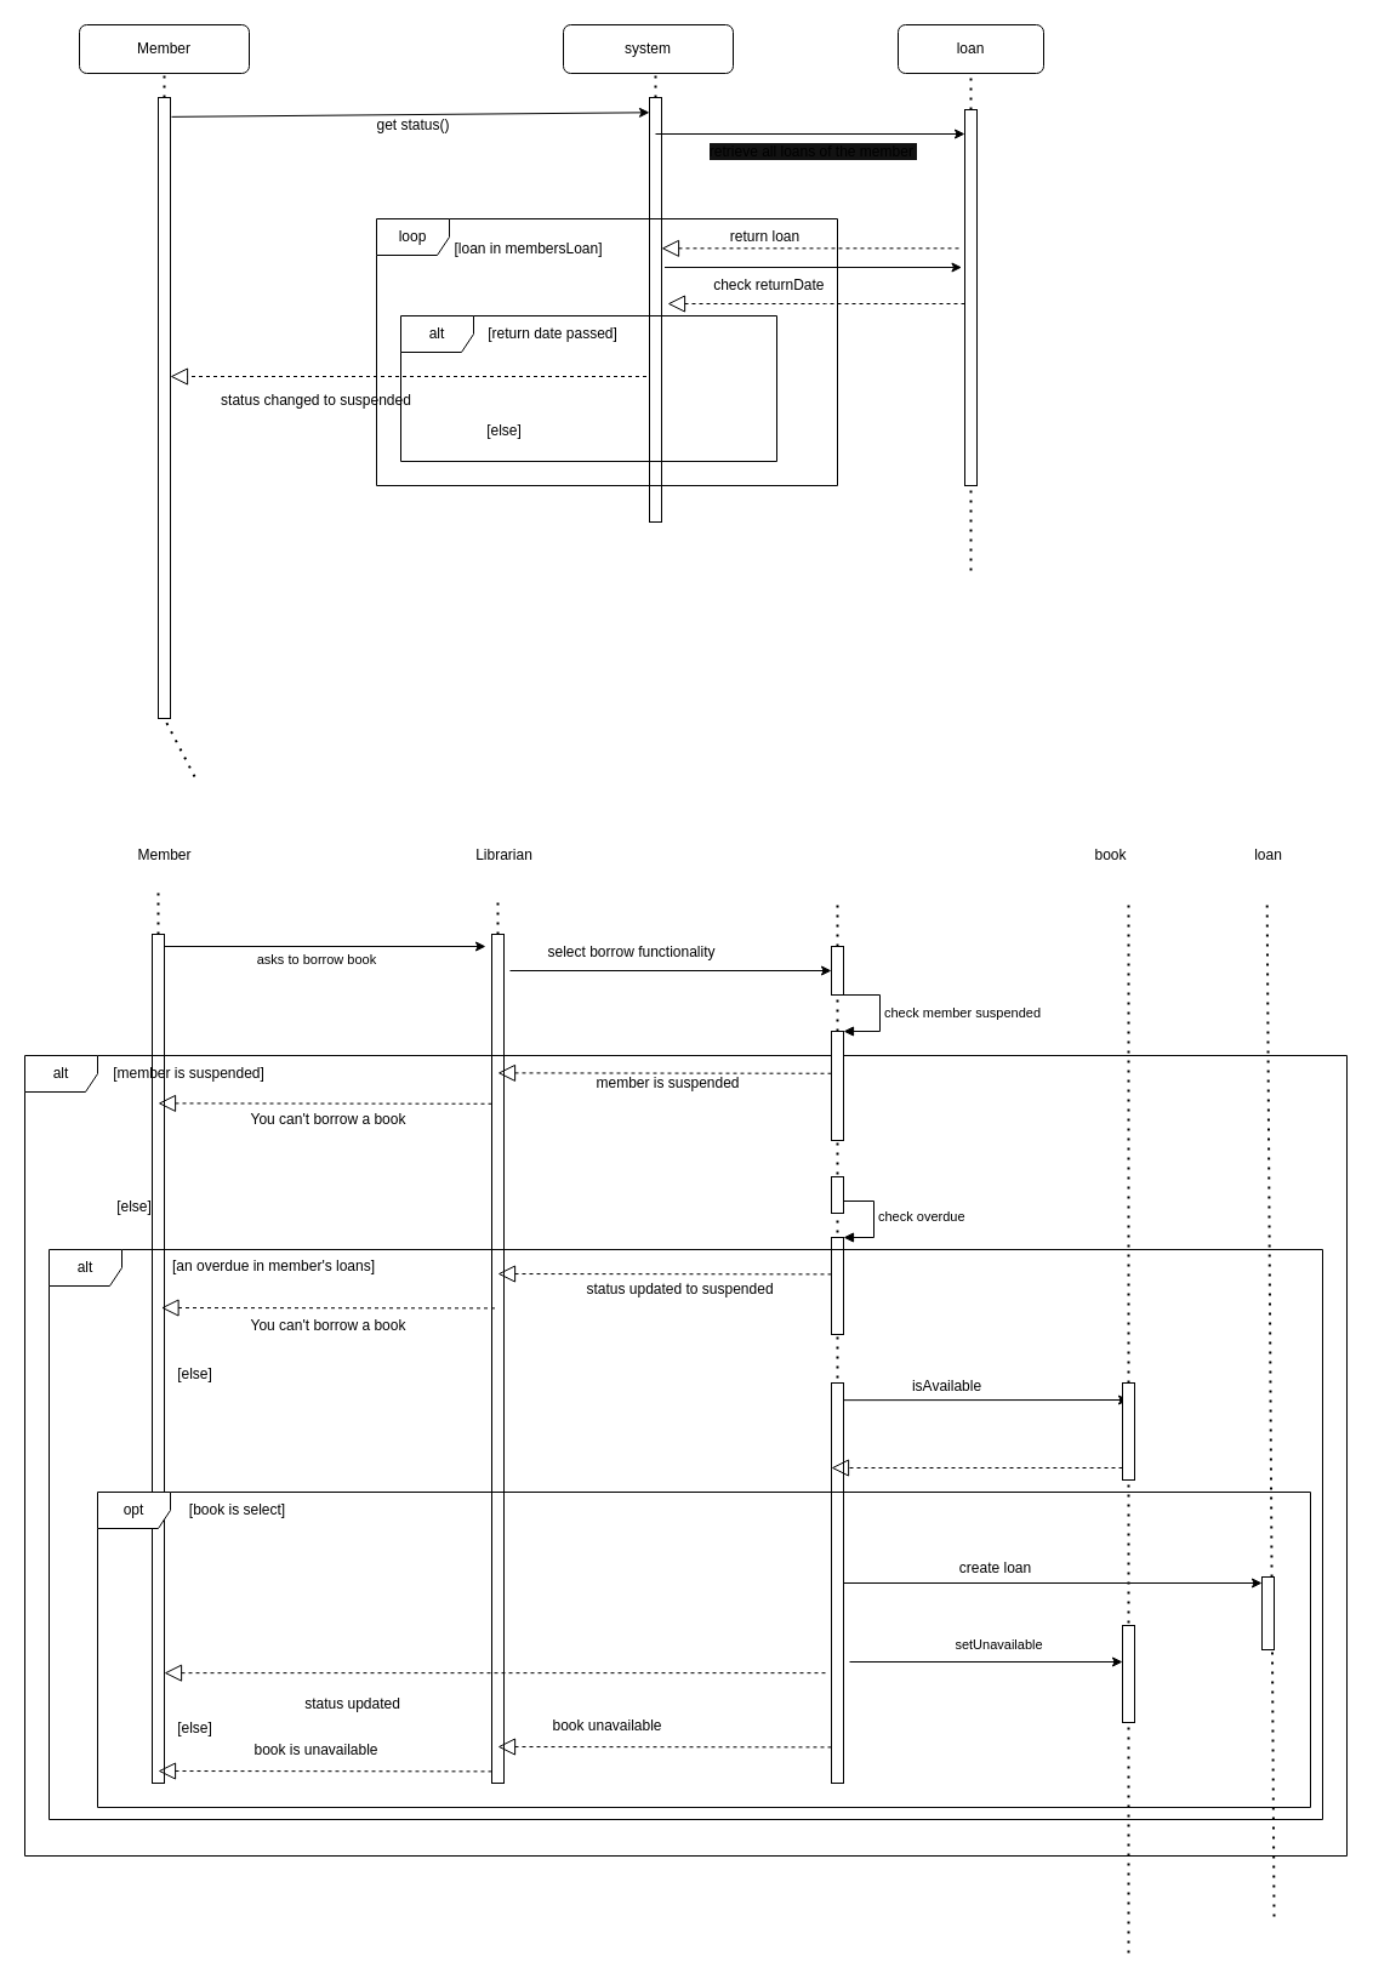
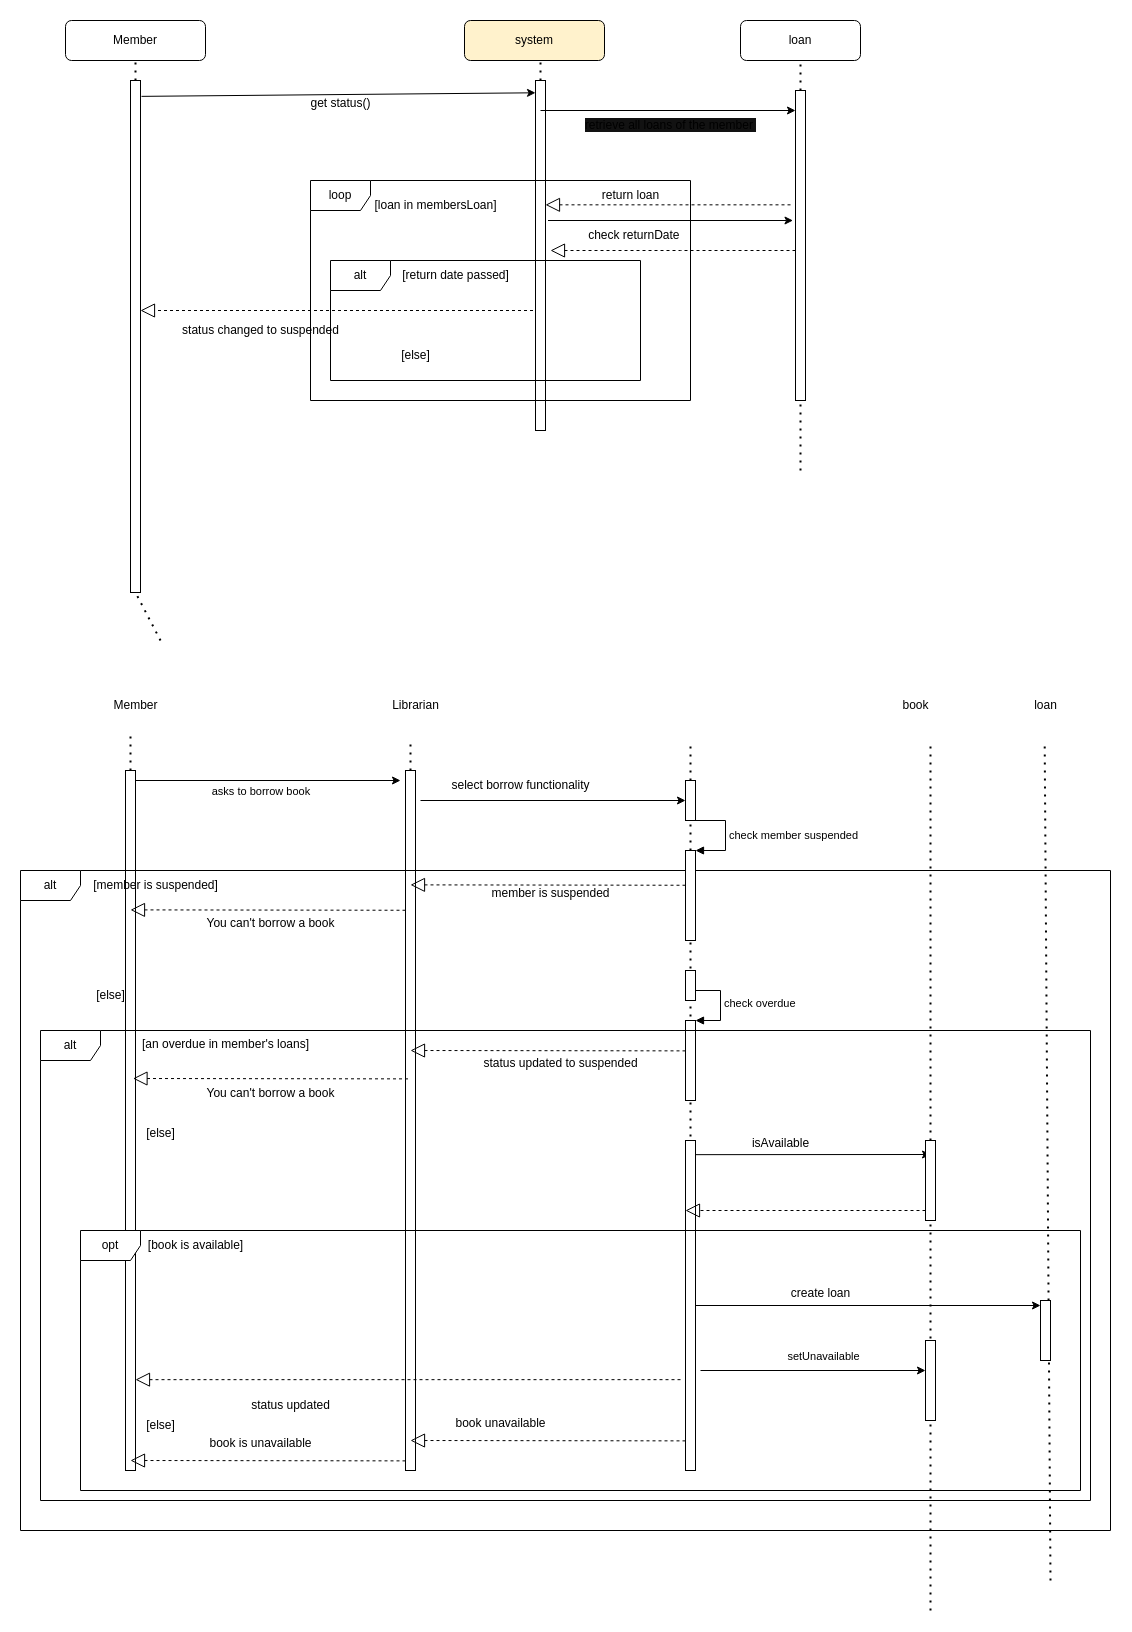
- <mxCell id="3" value="system" style="rounded=1;whiteSpace=wrap;html=1;" vertex="1" parent="1"><mxGeometry x="464" y="20" width="140" height="40" as="geometry" /></mxCell>
+ <mxCell id="3" value="system" style="rounded=1;whiteSpace=wrap;html=1;fillColor=#fff2cc;" vertex="1" parent="1"><mxGeometry x="464" y="20" width="140" height="40" as="geometry" /></mxCell>
- <mxCell id="72" value="[book is select]" style="text;html=1;align=center;verticalAlign=middle;resizable=0;points=[];autosize=1;strokeColor=none;fillColor=none;" vertex="1" parent="1"><mxGeometry x="135" y="1230" width="120" height="30" as="geometry" /></mxCell>
+ <mxCell id="72" value="[book is available]" style="text;html=1;align=center;verticalAlign=middle;resizable=0;points=[];autosize=1;strokeColor=none;fillColor=none;" vertex="1" parent="1"><mxGeometry x="135" y="1230" width="120" height="30" as="geometry" /></mxCell>
